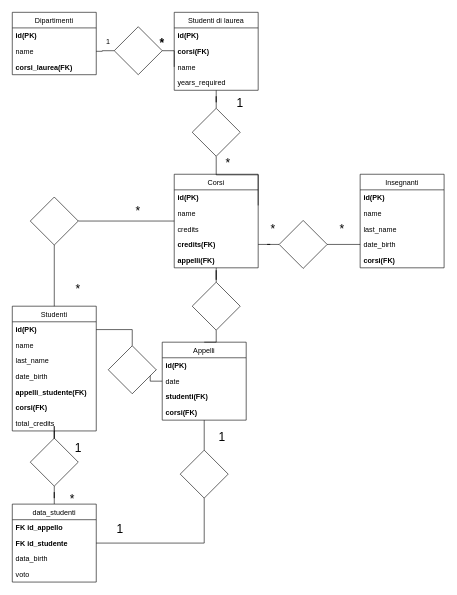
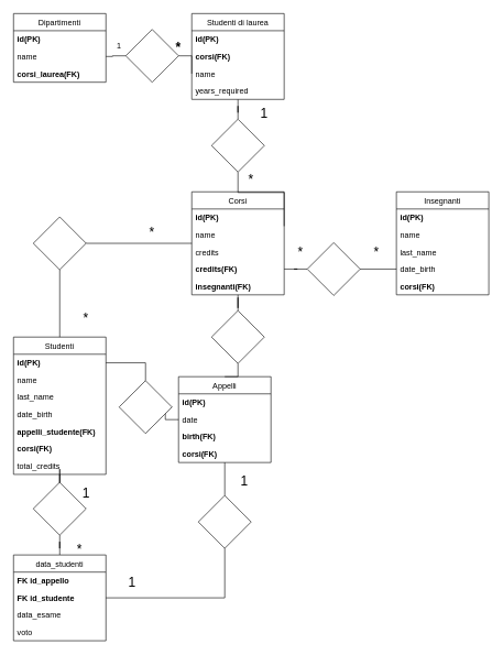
- <mxCell id="19" value="appelli(FK)" style="text;strokeColor=none;fillColor=none;align=left;verticalAlign=top;spacingLeft=4;spacingRight=4;overflow=hidden;rotatable=0;points=[[0,0.5],[1,0.5]];portConstraint=eastwest;fontStyle=1" vertex="1" parent="14"><mxGeometry y="130" width="140" height="26" as="geometry" /></mxCell>
+ <mxCell id="19" value="insegnanti(FK)" style="text;strokeColor=none;fillColor=none;align=left;verticalAlign=top;spacingLeft=4;spacingRight=4;overflow=hidden;rotatable=0;points=[[0,0.5],[1,0.5]];portConstraint=eastwest;fontStyle=1" vertex="1" parent="14"><mxGeometry y="130" width="140" height="26" as="geometry" /></mxCell>
- <mxCell id="31" value="studenti(FK)" style="text;strokeColor=none;fillColor=none;align=left;verticalAlign=top;spacingLeft=4;spacingRight=4;overflow=hidden;rotatable=0;points=[[0,0.5],[1,0.5]];portConstraint=eastwest;fontStyle=1" vertex="1" parent="28"><mxGeometry y="78" width="140" height="26" as="geometry" /></mxCell>
+ <mxCell id="31" value="birth(FK)" style="text;strokeColor=none;fillColor=none;align=left;verticalAlign=top;spacingLeft=4;spacingRight=4;overflow=hidden;rotatable=0;points=[[0,0.5],[1,0.5]];portConstraint=eastwest;fontStyle=1" vertex="1" parent="28"><mxGeometry y="78" width="140" height="26" as="geometry" /></mxCell>
- <mxCell id="47" value="data_birth" style="text;strokeColor=none;fillColor=none;align=left;verticalAlign=top;spacingLeft=4;spacingRight=4;overflow=hidden;rotatable=0;points=[[0,0.5],[1,0.5]];portConstraint=eastwest;" vertex="1" parent="44"><mxGeometry y="78" width="140" height="26" as="geometry" /></mxCell>
+ <mxCell id="47" value="data_esame" style="text;strokeColor=none;fillColor=none;align=left;verticalAlign=top;spacingLeft=4;spacingRight=4;overflow=hidden;rotatable=0;points=[[0,0.5],[1,0.5]];portConstraint=eastwest;" vertex="1" parent="44"><mxGeometry y="78" width="140" height="26" as="geometry" /></mxCell>
